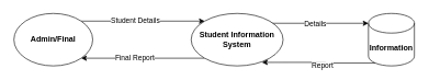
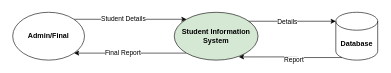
- <mxCell id="6" value="&lt;b&gt;Student Information&lt;br&gt;System&lt;/b&gt;" style="ellipse;whiteSpace=wrap;html=1;" vertex="1" parent="1"><mxGeometry x="290" y="20" width="140" height="80" as="geometry" /></mxCell>
+ <mxCell id="6" value="&lt;b&gt;Student Information&lt;br&gt;System&lt;/b&gt;" style="ellipse;whiteSpace=wrap;html=1;fillColor=#d5e8d4;" vertex="1" parent="1"><mxGeometry x="290" y="20" width="140" height="80" as="geometry" /></mxCell>
- <mxCell id="10" value="&lt;b&gt;Information&lt;/b&gt;" style="shape=cylinder3;whiteSpace=wrap;html=1;boundedLbl=1;backgroundOutline=1;size=15;" vertex="1" parent="1"><mxGeometry x="560" y="20" width="70" height="80" as="geometry" /></mxCell>
+ <mxCell id="10" value="&lt;b&gt;Database&lt;/b&gt;" style="shape=cylinder3;whiteSpace=wrap;html=1;boundedLbl=1;backgroundOutline=1;size=15;" vertex="1" parent="1"><mxGeometry x="560" y="20" width="70" height="80" as="geometry" /></mxCell>
